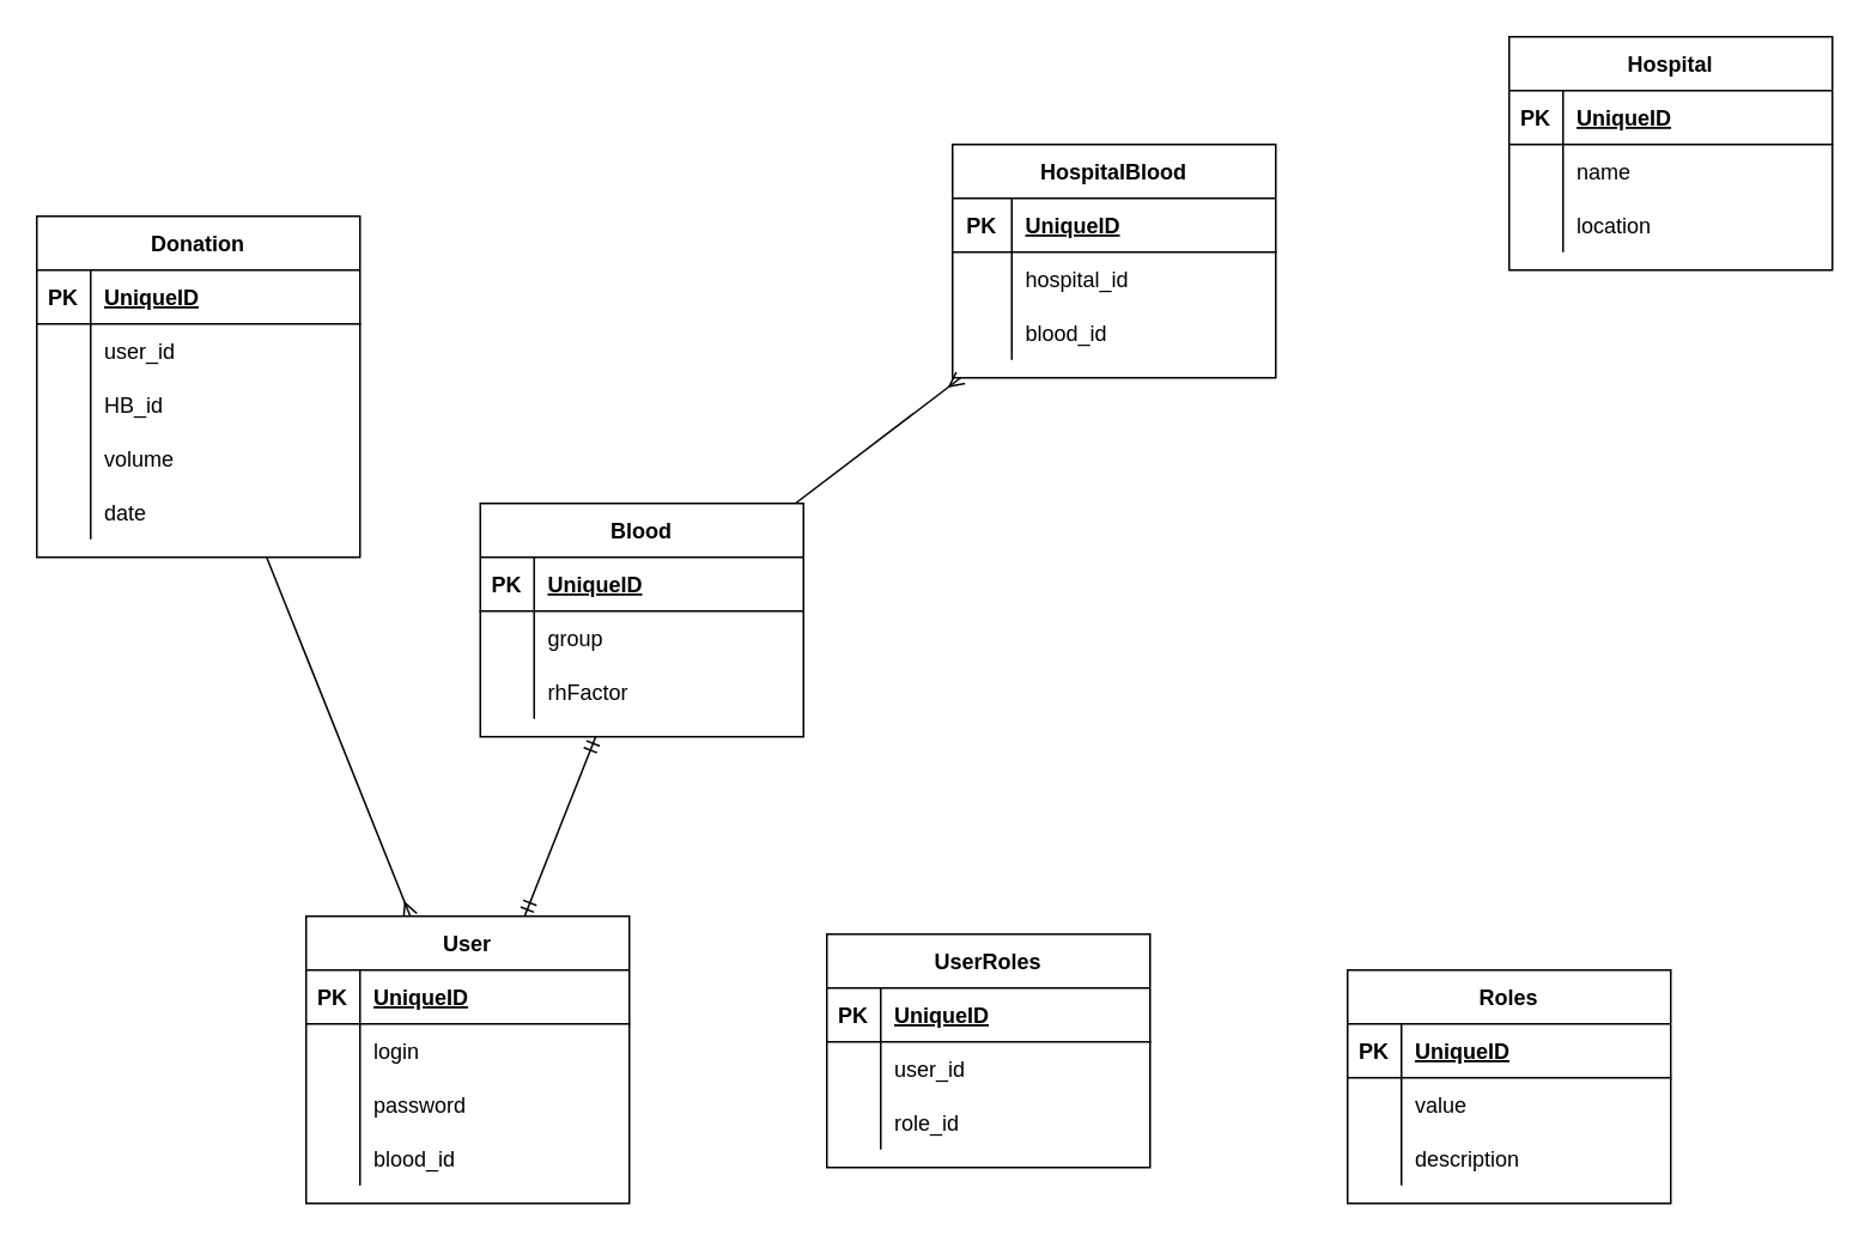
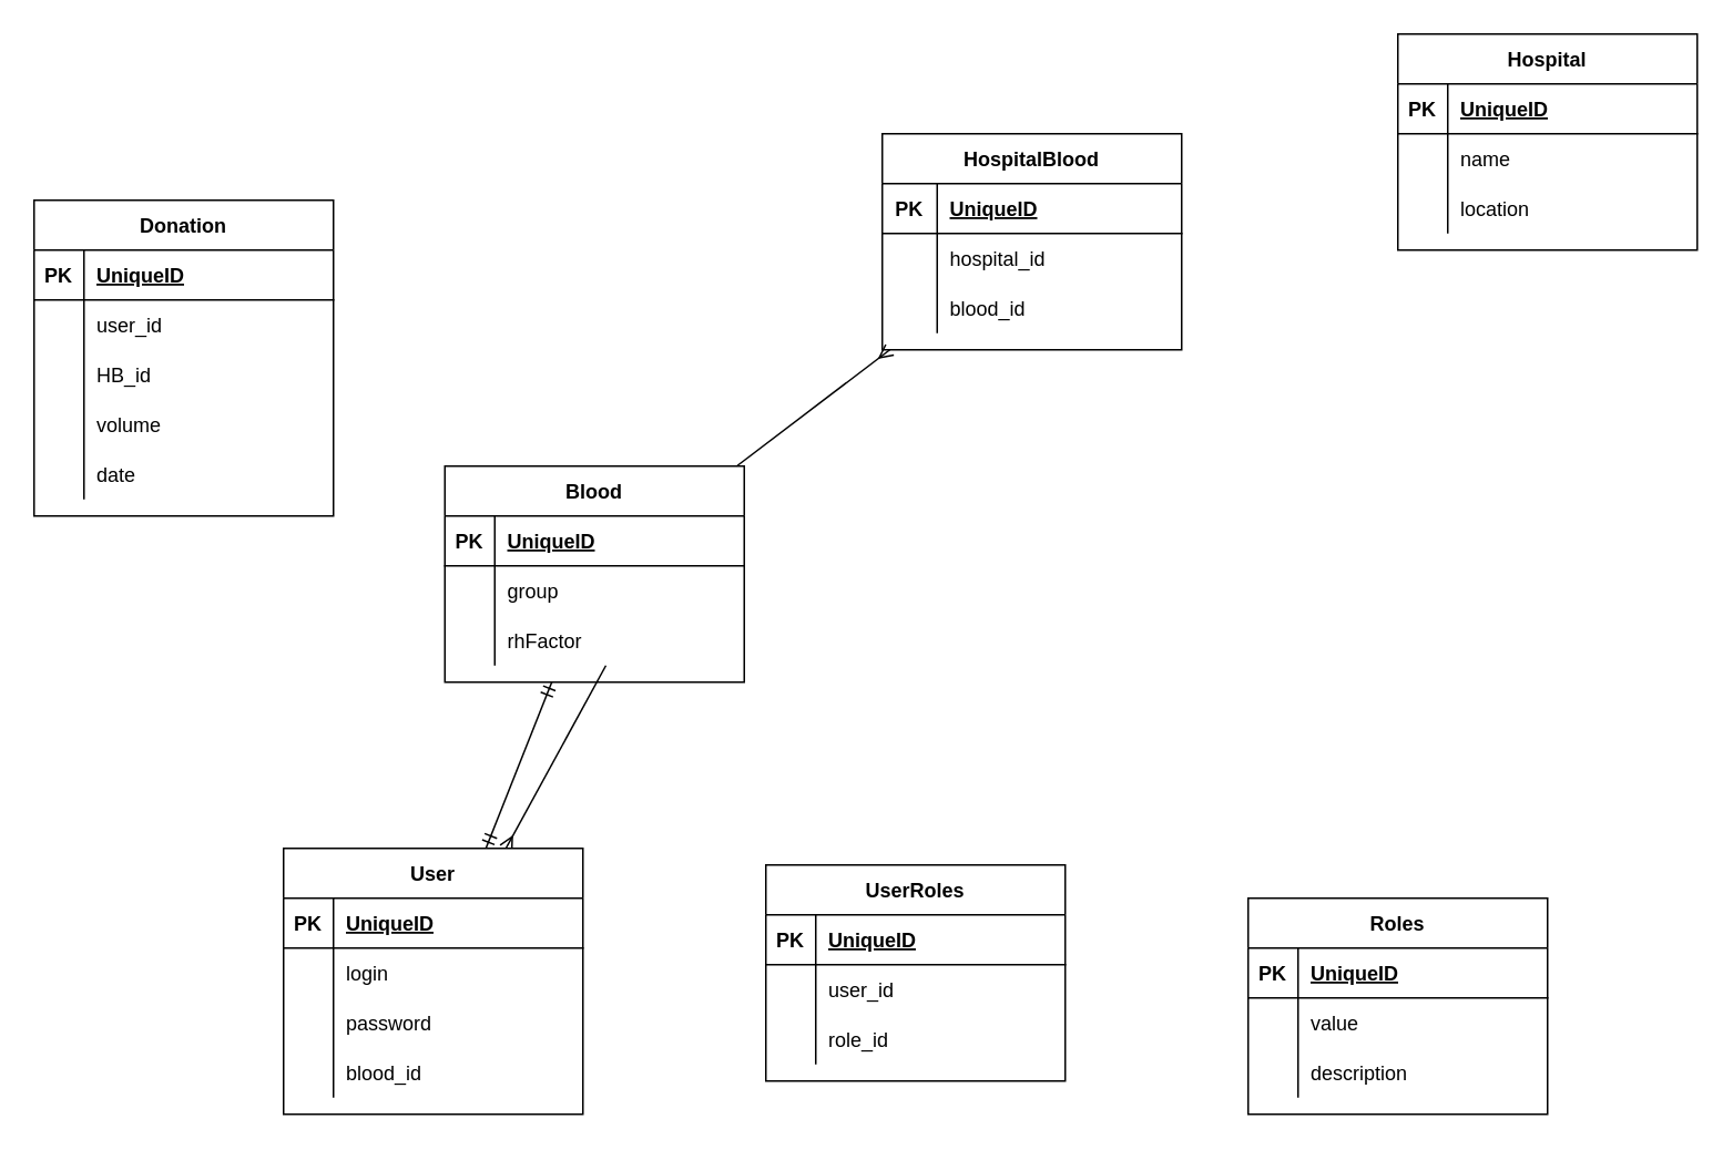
- <mxCell id="3" style="edgeStyle=none;rounded=0;orthogonalLoop=1;jettySize=auto;html=1;startArrow=ERmany;startFill=0;endArrow=none;endFill=0;" edge="1" parent="1" source="4" target="48"><mxGeometry relative="1" as="geometry" /></mxCell>
+ <mxCell id="3" style="edgeStyle=none;rounded=0;orthogonalLoop=1;jettySize=auto;html=1;startArrow=ERmany;startFill=0;endArrow=none;endFill=0;" edge="1" parent="1" source="4" target="26"><mxGeometry relative="1" as="geometry" /></mxCell>
